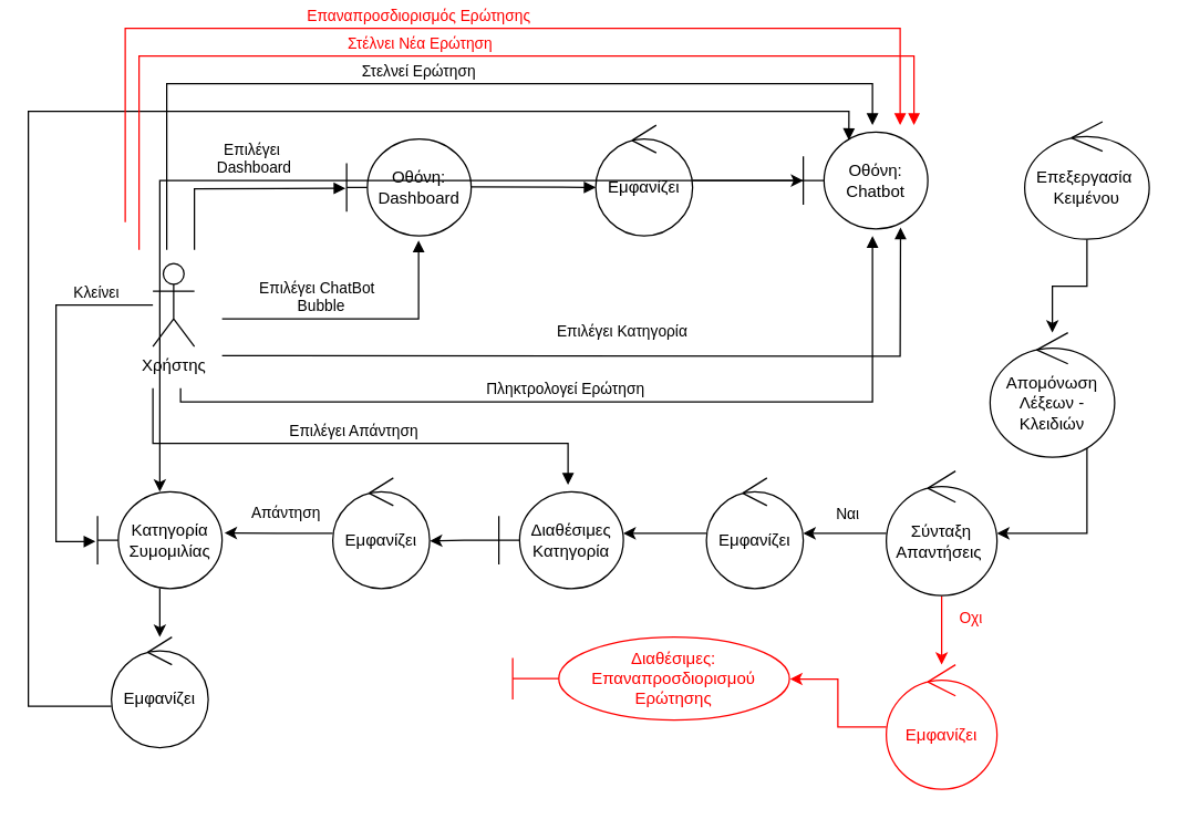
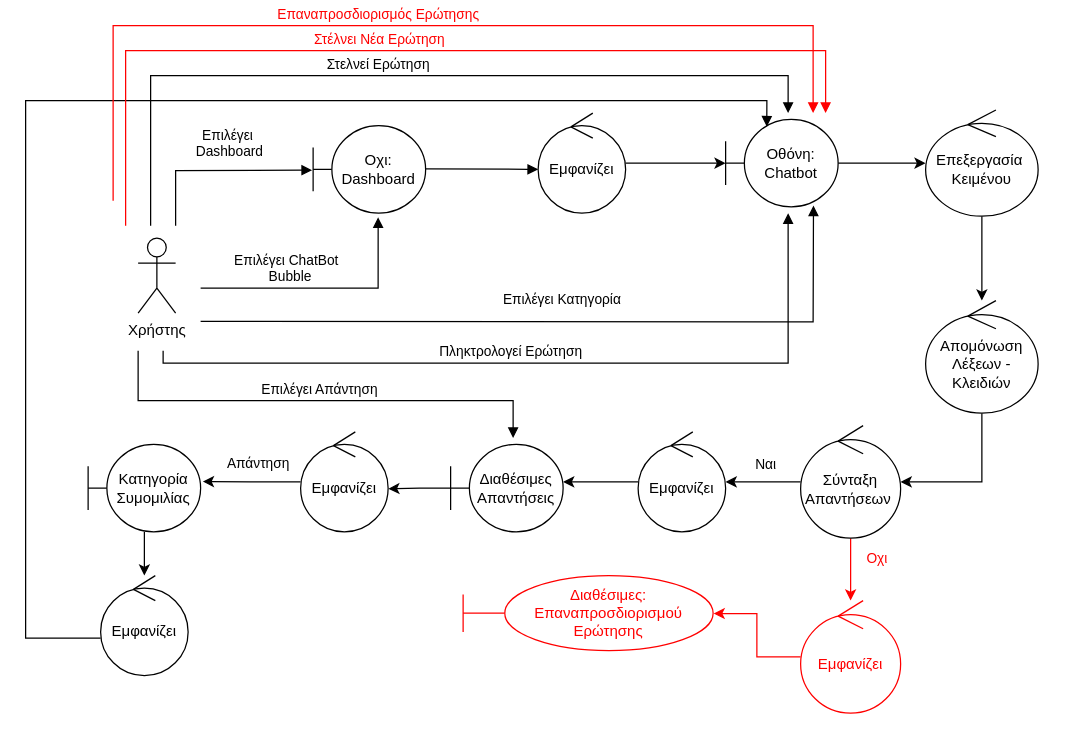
- <mxCell id="8" value="" style="edgeStyle=orthogonalEdgeStyle;rounded=0;orthogonalLoop=1;jettySize=auto;html=1;" edge="1" parent="1" source="9" target="32"><mxGeometry relative="1" as="geometry" /></mxCell>
+ <mxCell id="8" value="" style="edgeStyle=orthogonalEdgeStyle;rounded=0;orthogonalLoop=1;jettySize=auto;html=1;" edge="1" parent="1" source="9" target="15"><mxGeometry relative="1" as="geometry" /></mxCell>
- <mxCell id="2" value="Οθόνη:&lt;br&gt;Dashboard" style="shape=umlBoundary;whiteSpace=wrap;html=1;" vertex="1" parent="1"><mxGeometry x="250" y="100" width="90" height="70" as="geometry" /></mxCell>
+ <mxCell id="2" value="Οχι:&lt;br&gt;Dashboard" style="shape=umlBoundary;whiteSpace=wrap;html=1;" vertex="1" parent="1"><mxGeometry x="250" y="100" width="90" height="70" as="geometry" /></mxCell>
- <mxCell id="33" value="Κλείνει" style="html=1;verticalAlign=bottom;endArrow=block;rounded=0;entryX=-0.016;entryY=0.513;entryDx=0;entryDy=0;entryPerimeter=0;" edge="1" parent="1" source="4" target="32"><mxGeometry x="-0.693" width="80" relative="1" as="geometry"><mxPoint x="-10" y="250" as="sourcePoint" /><mxPoint x="70" y="330" as="targetPoint" /><Array as="points"><mxPoint x="40" y="220" /><mxPoint x="40" y="391" /></Array><mxPoint as="offset" /></mxGeometry></mxCell>
- <mxCell id="17" value="Απομόνωση Λέξεων - Κλειδιών" style="ellipse;shape=umlControl;whiteSpace=wrap;html=1;" vertex="1" parent="1"><mxGeometry x="715" y="240" width="90" height="90" as="geometry" /></mxCell>
+ <mxCell id="17" value="Απομόνωση Λέξεων - Κλειδιών" style="ellipse;shape=umlControl;whiteSpace=wrap;html=1;" vertex="1" parent="1"><mxGeometry x="740" y="240" width="90" height="90" as="geometry" /></mxCell>
- <mxCell id="26" value="Διαθέσιμες Κατηγορία" style="shape=umlBoundary;whiteSpace=wrap;html=1;" vertex="1" parent="1"><mxGeometry x="360" y="355" width="90" height="70" as="geometry" /></mxCell>
+ <mxCell id="26" value="Διαθέσιμες Απαντήσεις" style="shape=umlBoundary;whiteSpace=wrap;html=1;" vertex="1" parent="1"><mxGeometry x="360" y="355" width="90" height="70" as="geometry" /></mxCell>
- <mxCell id="22" value="Σύνταξη Απαντήσεις&amp;nbsp;" style="ellipse;shape=umlControl;whiteSpace=wrap;html=1;" vertex="1" parent="1"><mxGeometry x="640" y="340" width="80" height="90" as="geometry" /></mxCell>
+ <mxCell id="22" value="Σύνταξη Απαντήσεων&amp;nbsp;" style="ellipse;shape=umlControl;whiteSpace=wrap;html=1;" vertex="1" parent="1"><mxGeometry x="640" y="340" width="80" height="90" as="geometry" /></mxCell>
